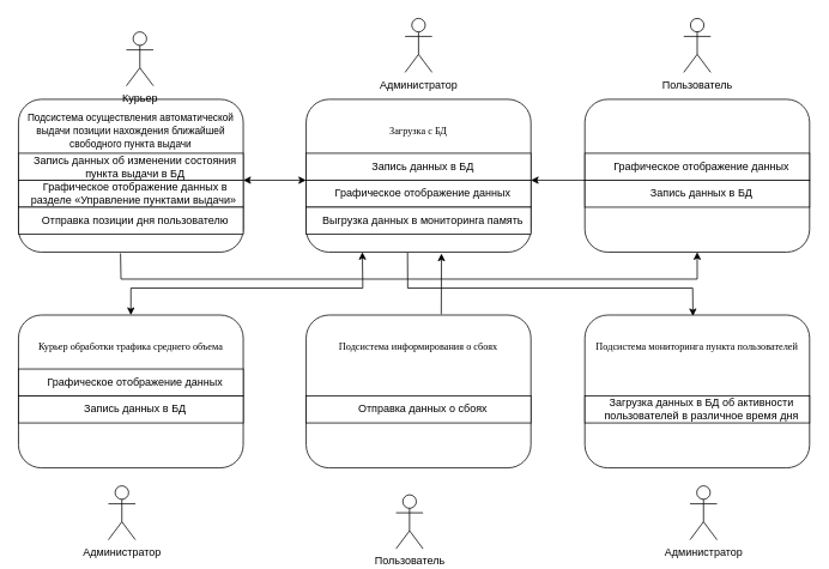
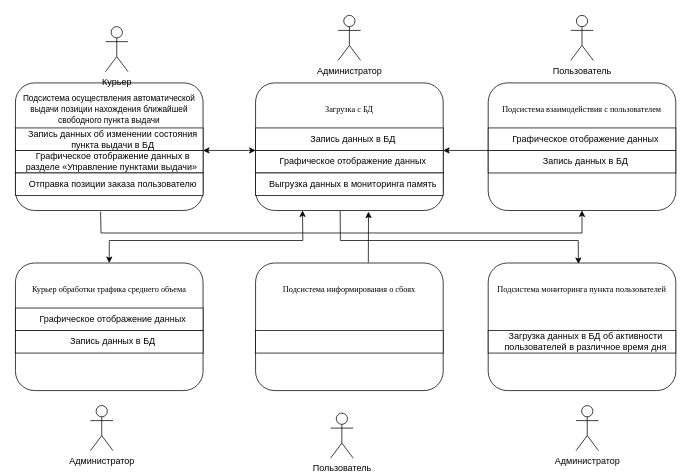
+ <mxCell id="42" value="&lt;span style=&quot;font-family: &amp;quot;Times New Roman&amp;quot;, serif;&quot;&gt;&lt;font style=&quot;font-size: 11px;&quot;&gt;Подсистема взаимодействия с пользователем&lt;/font&gt;&lt;/span&gt;" style="text;html=1;align=center;verticalAlign=middle;whiteSpace=wrap;rounded=0;" vertex="1" parent="1"><mxGeometry x="650" y="120" width="250" height="50" as="geometry" /></mxCell>
- <mxCell id="17" value="Отправка позиции дня пользователю" style="text;html=1;align=center;verticalAlign=middle;whiteSpace=wrap;rounded=0;" vertex="1" parent="1"><mxGeometry x="30" y="230" width="240" height="30" as="geometry" /></mxCell>
+ <mxCell id="17" value="Отправка позиции заказа пользователю" style="text;html=1;align=center;verticalAlign=middle;whiteSpace=wrap;rounded=0;" vertex="1" parent="1"><mxGeometry x="30" y="230" width="240" height="30" as="geometry" /></mxCell>
- <mxCell id="29" value="Отправка данных о сбоях" style="text;html=1;align=center;verticalAlign=middle;whiteSpace=wrap;rounded=0;" vertex="1" parent="1"><mxGeometry x="350" y="440" width="240" height="30" as="geometry" /></mxCell>
